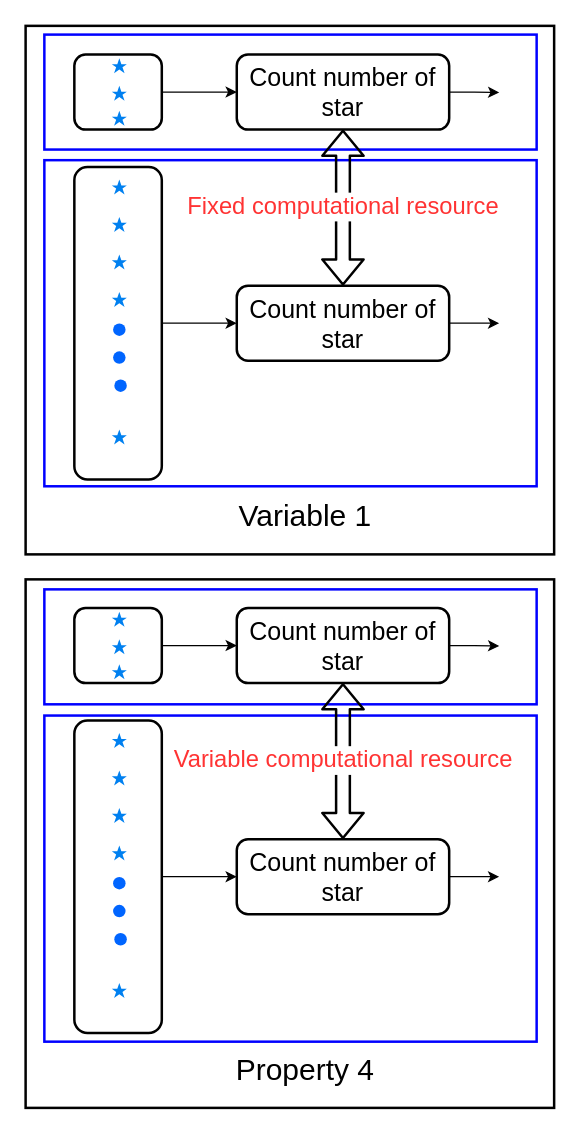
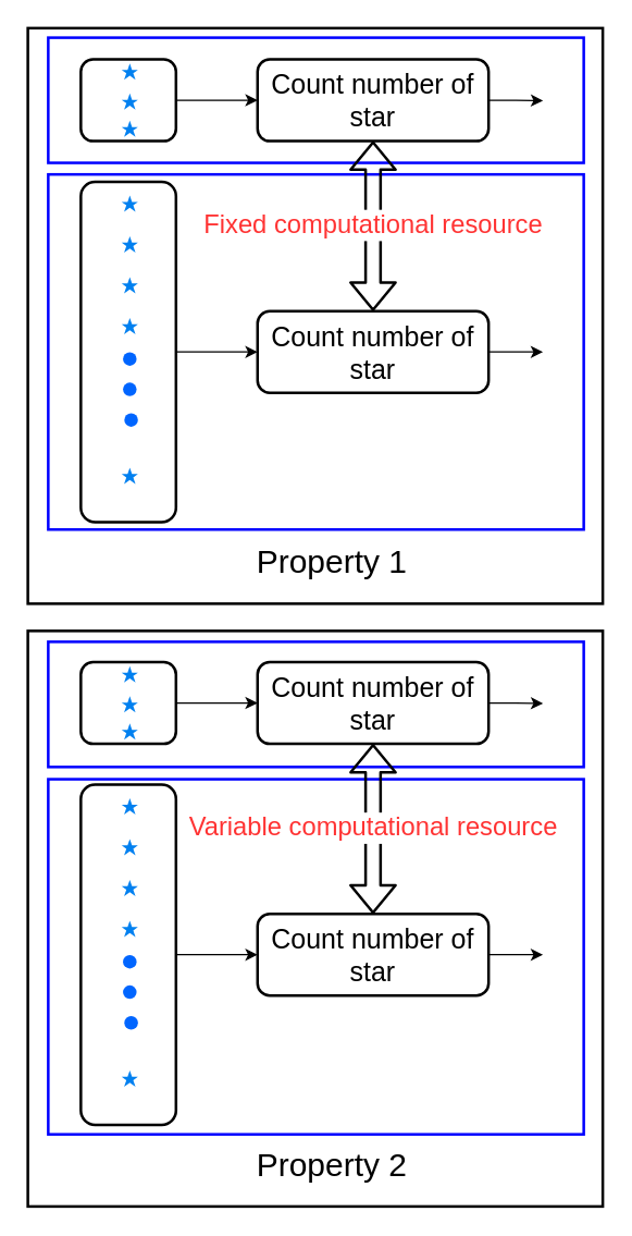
- <mxCell id="28" value="&lt;font style=&quot;font-size: 24px&quot;&gt;Variable 1&lt;/font&gt;" style="text;html=1;strokeColor=none;fillColor=none;align=center;verticalAlign=middle;whiteSpace=wrap;rounded=0;" vertex="1" parent="1"><mxGeometry x="169" y="403" width="150" height="20" as="geometry" /></mxCell>
+ <mxCell id="28" value="&lt;font style=&quot;font-size: 24px&quot;&gt;Property 1&lt;/font&gt;" style="text;html=1;strokeColor=none;fillColor=none;align=center;verticalAlign=middle;whiteSpace=wrap;rounded=0;" vertex="1" parent="1"><mxGeometry x="169" y="403" width="150" height="20" as="geometry" /></mxCell>
- <mxCell id="49" value="&lt;font style=&quot;font-size: 24px&quot;&gt;Property 4&lt;/font&gt;" style="text;html=1;strokeColor=none;fillColor=none;align=center;verticalAlign=middle;whiteSpace=wrap;rounded=0;" vertex="1" parent="1"><mxGeometry x="169" y="846" width="150" height="20" as="geometry" /></mxCell>
+ <mxCell id="49" value="&lt;font style=&quot;font-size: 24px&quot;&gt;Property 2&lt;/font&gt;" style="text;html=1;strokeColor=none;fillColor=none;align=center;verticalAlign=middle;whiteSpace=wrap;rounded=0;" vertex="1" parent="1"><mxGeometry x="169" y="846" width="150" height="20" as="geometry" /></mxCell>
